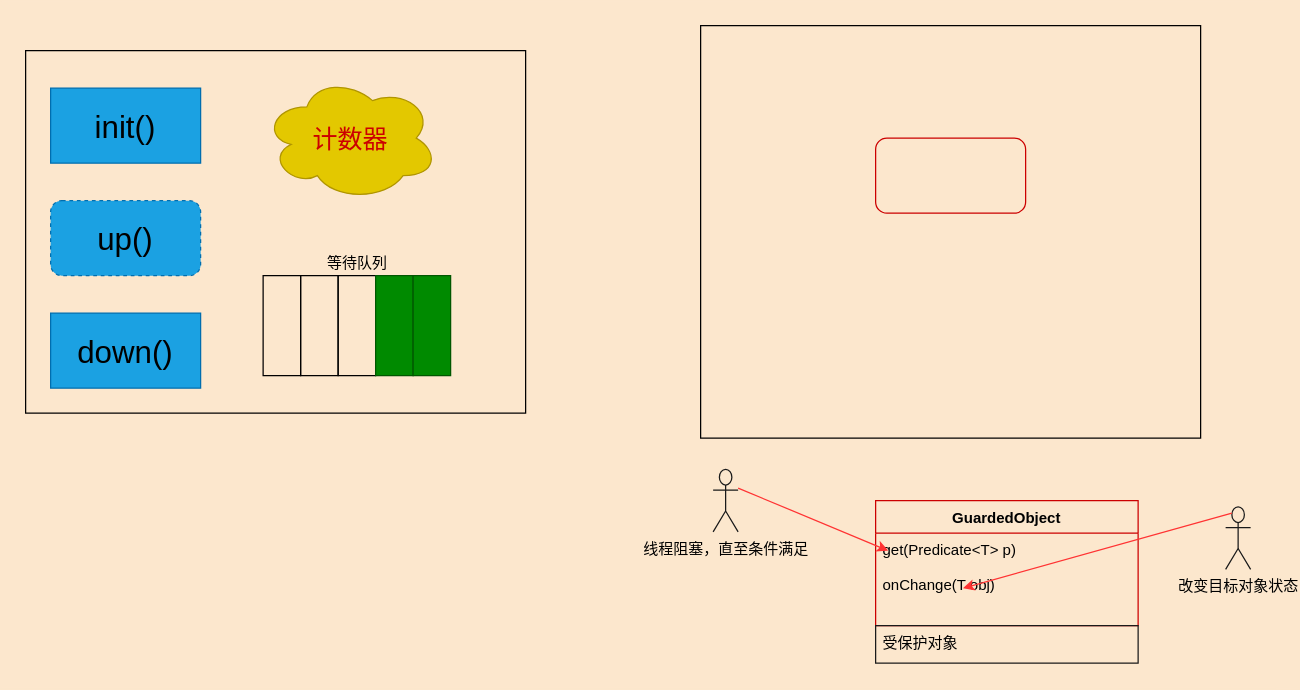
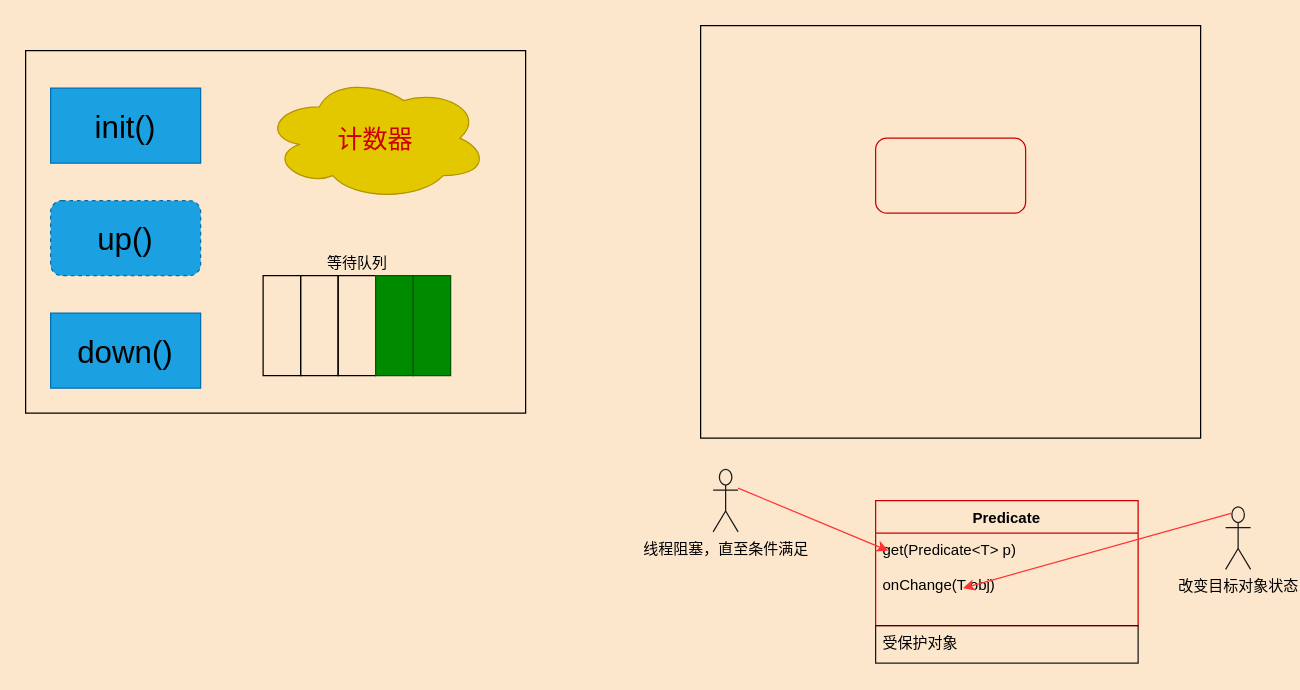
- <mxCell id="6" value="&lt;font color=&quot;#cc0000&quot; style=&quot;font-size: 20px&quot;&gt;计数器&lt;/font&gt;" style="ellipse;shape=cloud;whiteSpace=wrap;html=1;strokeColor=#B09500;fillColor=#e3c800;fontColor=#ffffff;" parent="1" vertex="1"><mxGeometry x="210" y="60" width="140" height="100" as="geometry" /></mxCell>
+ <mxCell id="6" value="&lt;font color=&quot;#cc0000&quot; style=&quot;font-size: 20px&quot;&gt;计数器&lt;/font&gt;" style="ellipse;shape=cloud;whiteSpace=wrap;html=1;strokeColor=#B09500;fillColor=#e3c800;fontColor=#ffffff;" parent="1" vertex="1"><mxGeometry x="210" y="60" width="180" height="100" as="geometry" /></mxCell>
- <mxCell id="15" value="GuardedObject" style="swimlane;fontStyle=1;align=center;verticalAlign=top;childLayout=stackLayout;horizontal=1;startSize=26;horizontalStack=0;resizeParent=1;resizeParentMax=0;resizeLast=0;collapsible=1;marginBottom=0;strokeColor=#CC0000;fillColor=none;fontColor=#000000;" vertex="1" parent="1"><mxGeometry x="700" y="400" width="210" height="100" as="geometry"><mxRectangle x="750" y="470" width="120" height="26" as="alternateBounds" /></mxGeometry></mxCell>
+ <mxCell id="15" value="Predicate" style="swimlane;fontStyle=1;align=center;verticalAlign=top;childLayout=stackLayout;horizontal=1;startSize=26;horizontalStack=0;resizeParent=1;resizeParentMax=0;resizeLast=0;collapsible=1;marginBottom=0;strokeColor=#CC0000;fillColor=none;fontColor=#000000;" vertex="1" parent="1"><mxGeometry x="700" y="400" width="210" height="100" as="geometry"><mxRectangle x="750" y="470" width="120" height="26" as="alternateBounds" /></mxGeometry></mxCell>
